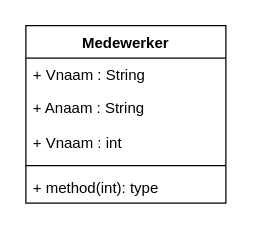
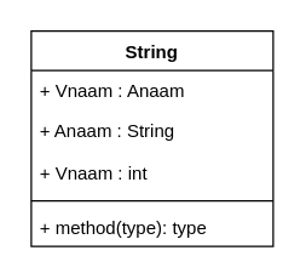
- <mxCell id="2" value="Medewerker" style="swimlane;fontStyle=1;align=center;verticalAlign=top;childLayout=stackLayout;horizontal=1;startSize=26;horizontalStack=0;resizeParent=1;resizeParentMax=0;resizeLast=0;collapsible=1;marginBottom=0;" vertex="1" parent="1"><mxGeometry x="20" y="20" width="160" height="142" as="geometry" /></mxCell>
+ <mxCell id="2" value="String" style="swimlane;fontStyle=1;align=center;verticalAlign=top;childLayout=stackLayout;horizontal=1;startSize=26;horizontalStack=0;resizeParent=1;resizeParentMax=0;resizeLast=0;collapsible=1;marginBottom=0;" vertex="1" parent="1"><mxGeometry x="20" y="20" width="160" height="142" as="geometry" /></mxCell>
- <mxCell id="3" value="+ Vnaam : String" style="text;strokeColor=none;fillColor=none;align=left;verticalAlign=top;spacingLeft=4;spacingRight=4;overflow=hidden;rotatable=0;points=[[0,0.5],[1,0.5]];portConstraint=eastwest;" vertex="1" parent="2"><mxGeometry y="26" width="160" height="26" as="geometry" /></mxCell>
+ <mxCell id="3" value="+ Vnaam : Anaam" style="text;strokeColor=none;fillColor=none;align=left;verticalAlign=top;spacingLeft=4;spacingRight=4;overflow=hidden;rotatable=0;points=[[0,0.5],[1,0.5]];portConstraint=eastwest;" vertex="1" parent="2"><mxGeometry y="26" width="160" height="26" as="geometry" /></mxCell>
- <mxCell id="7" value="+ method(int): type" style="text;strokeColor=none;fillColor=none;align=left;verticalAlign=top;spacingLeft=4;spacingRight=4;overflow=hidden;rotatable=0;points=[[0,0.5],[1,0.5]];portConstraint=eastwest;" vertex="1" parent="2"><mxGeometry y="116" width="160" height="26" as="geometry" /></mxCell>
+ <mxCell id="7" value="+ method(type): type" style="text;strokeColor=none;fillColor=none;align=left;verticalAlign=top;spacingLeft=4;spacingRight=4;overflow=hidden;rotatable=0;points=[[0,0.5],[1,0.5]];portConstraint=eastwest;" vertex="1" parent="2"><mxGeometry y="116" width="160" height="26" as="geometry" /></mxCell>
